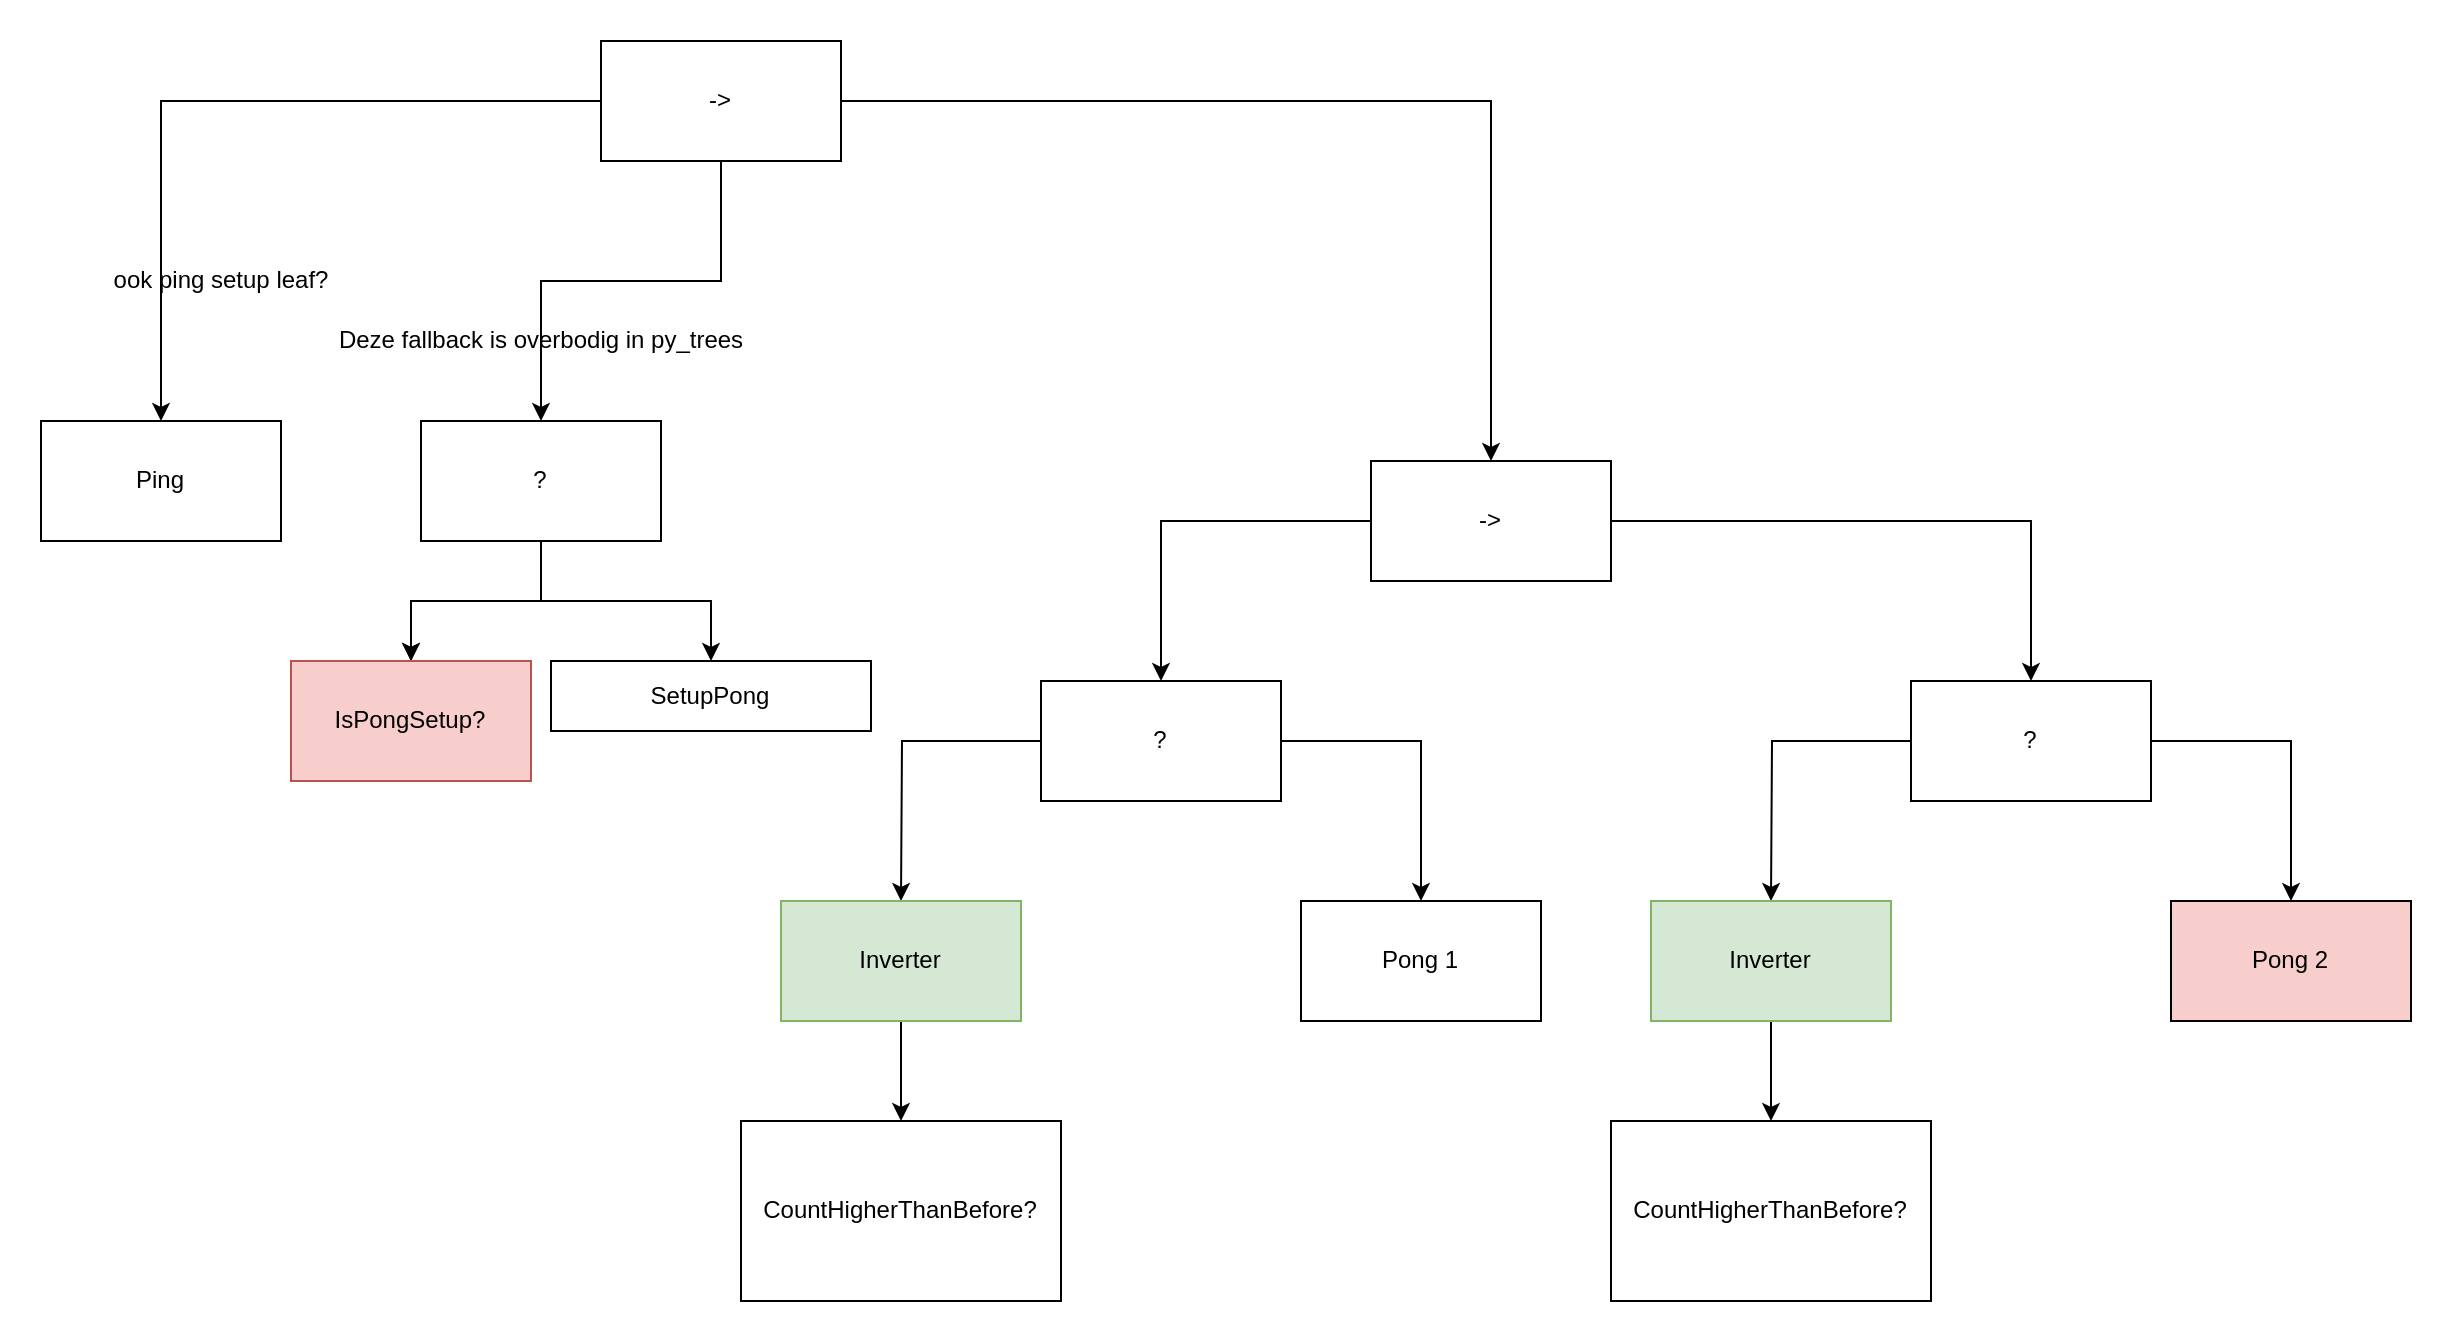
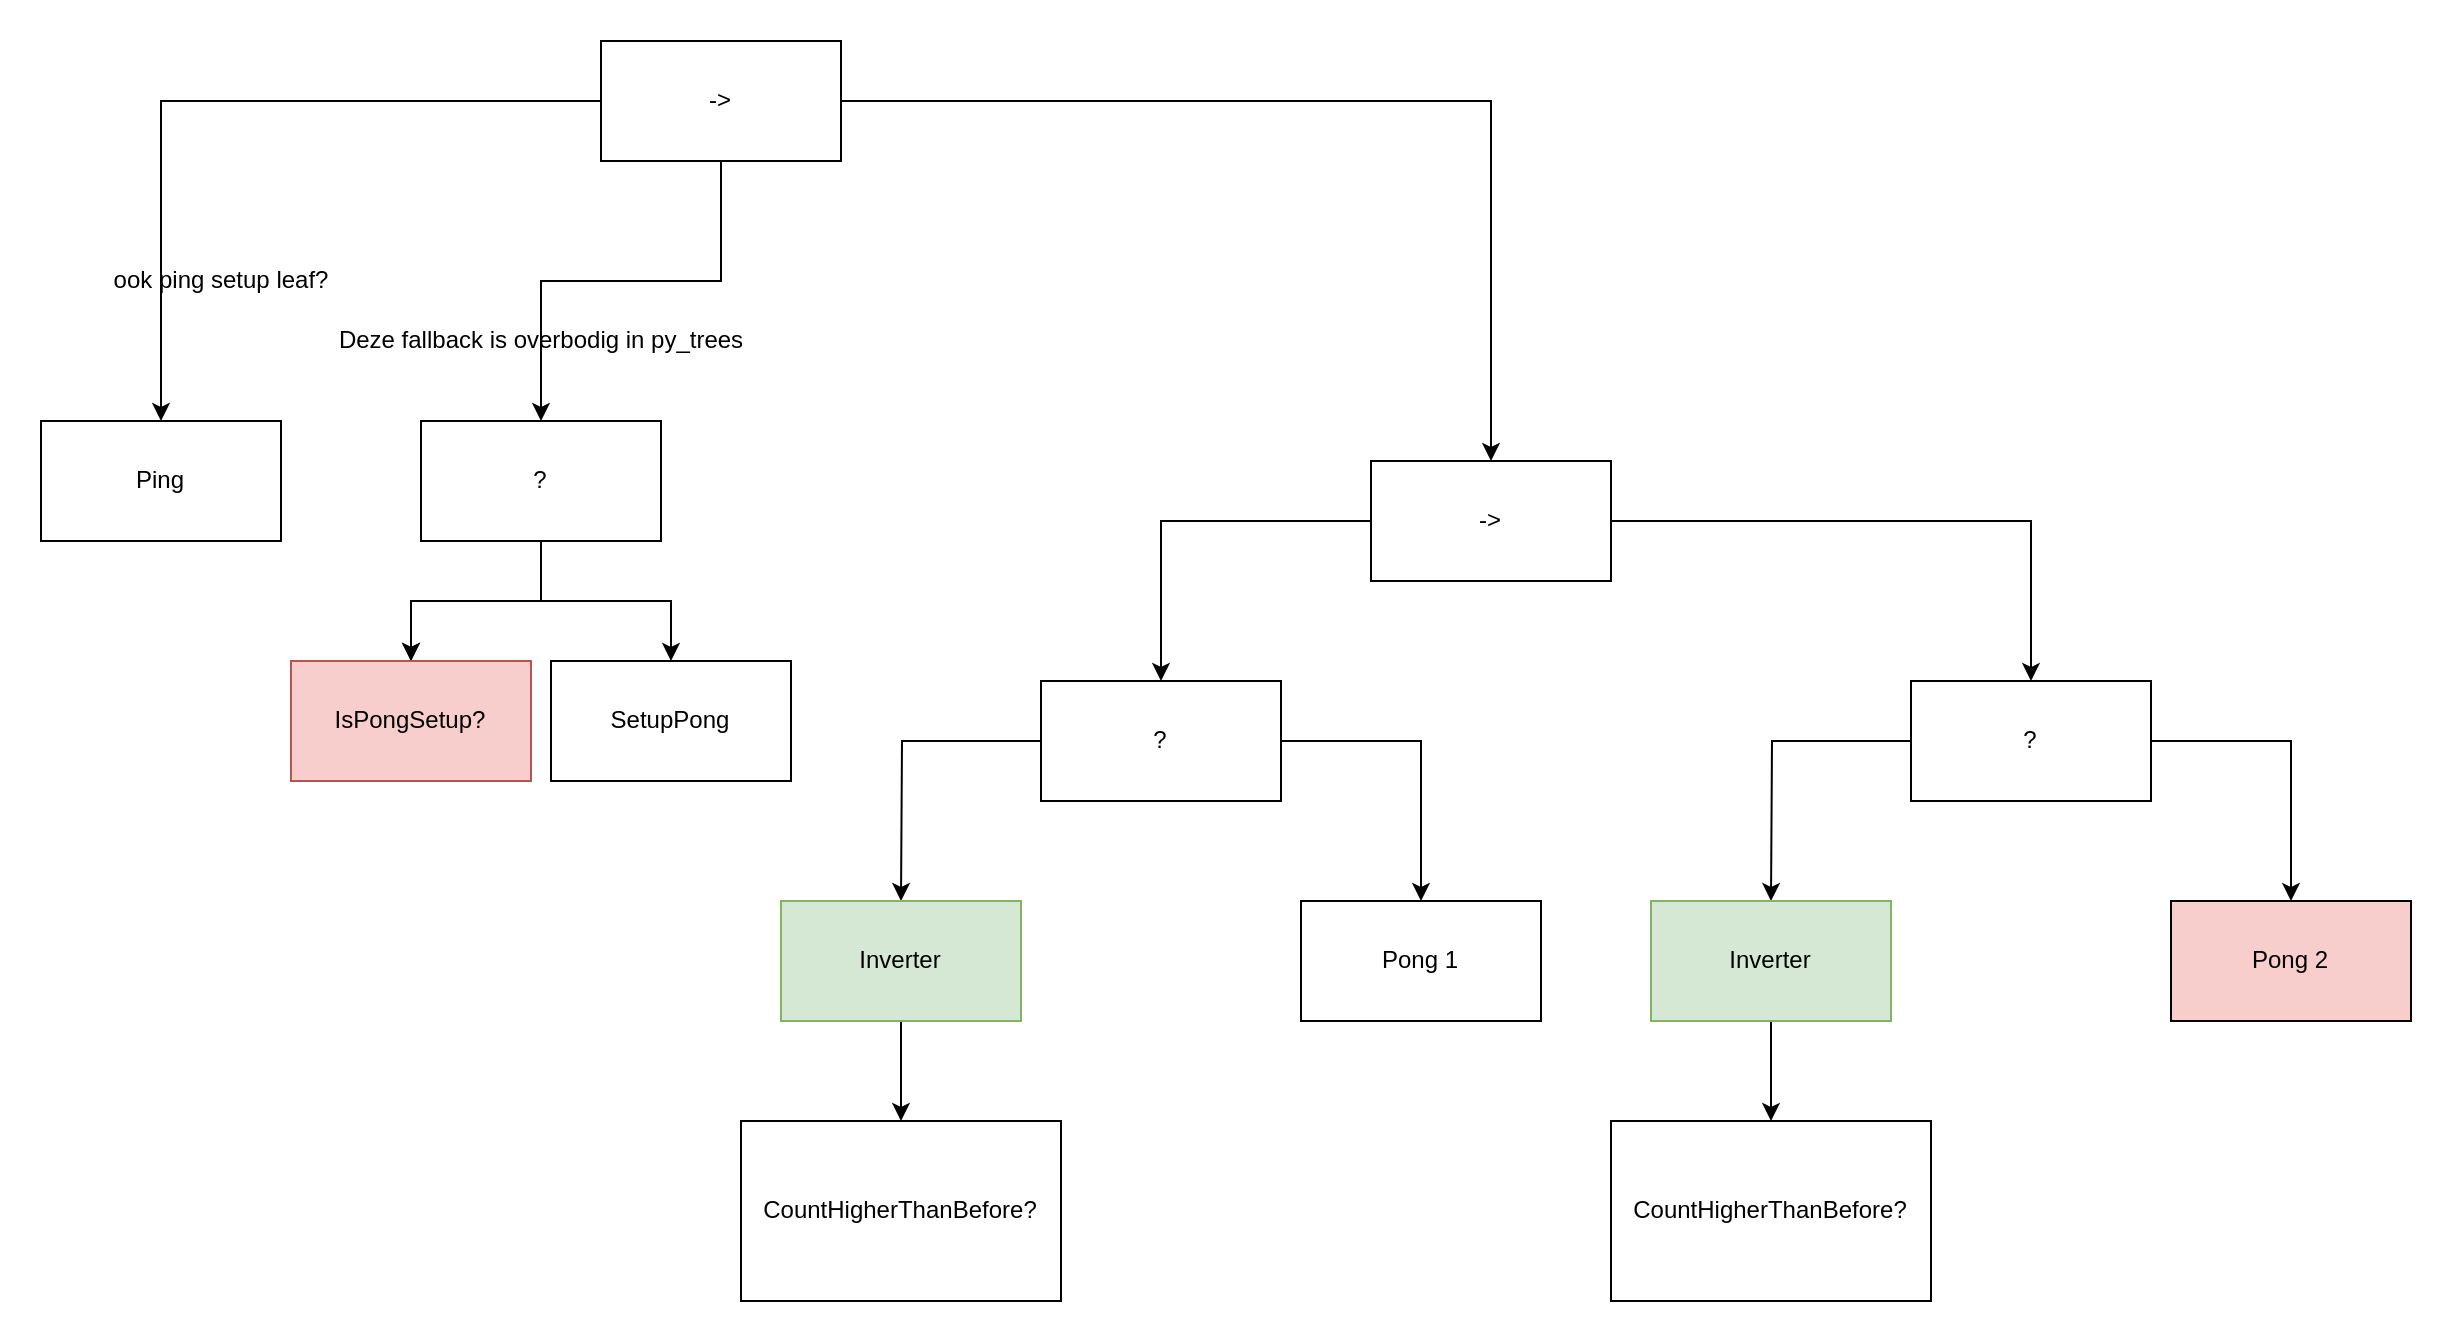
- <mxCell id="29" value="SetupPong" style="rounded=0;whiteSpace=wrap;html=1;" parent="1" vertex="1"><mxGeometry x="275" y="330" width="160" height="35" as="geometry" /></mxCell>
+ <mxCell id="29" value="SetupPong" style="rounded=0;whiteSpace=wrap;html=1;" parent="1" vertex="1"><mxGeometry x="275" y="330" width="120" height="60" as="geometry" /></mxCell>
